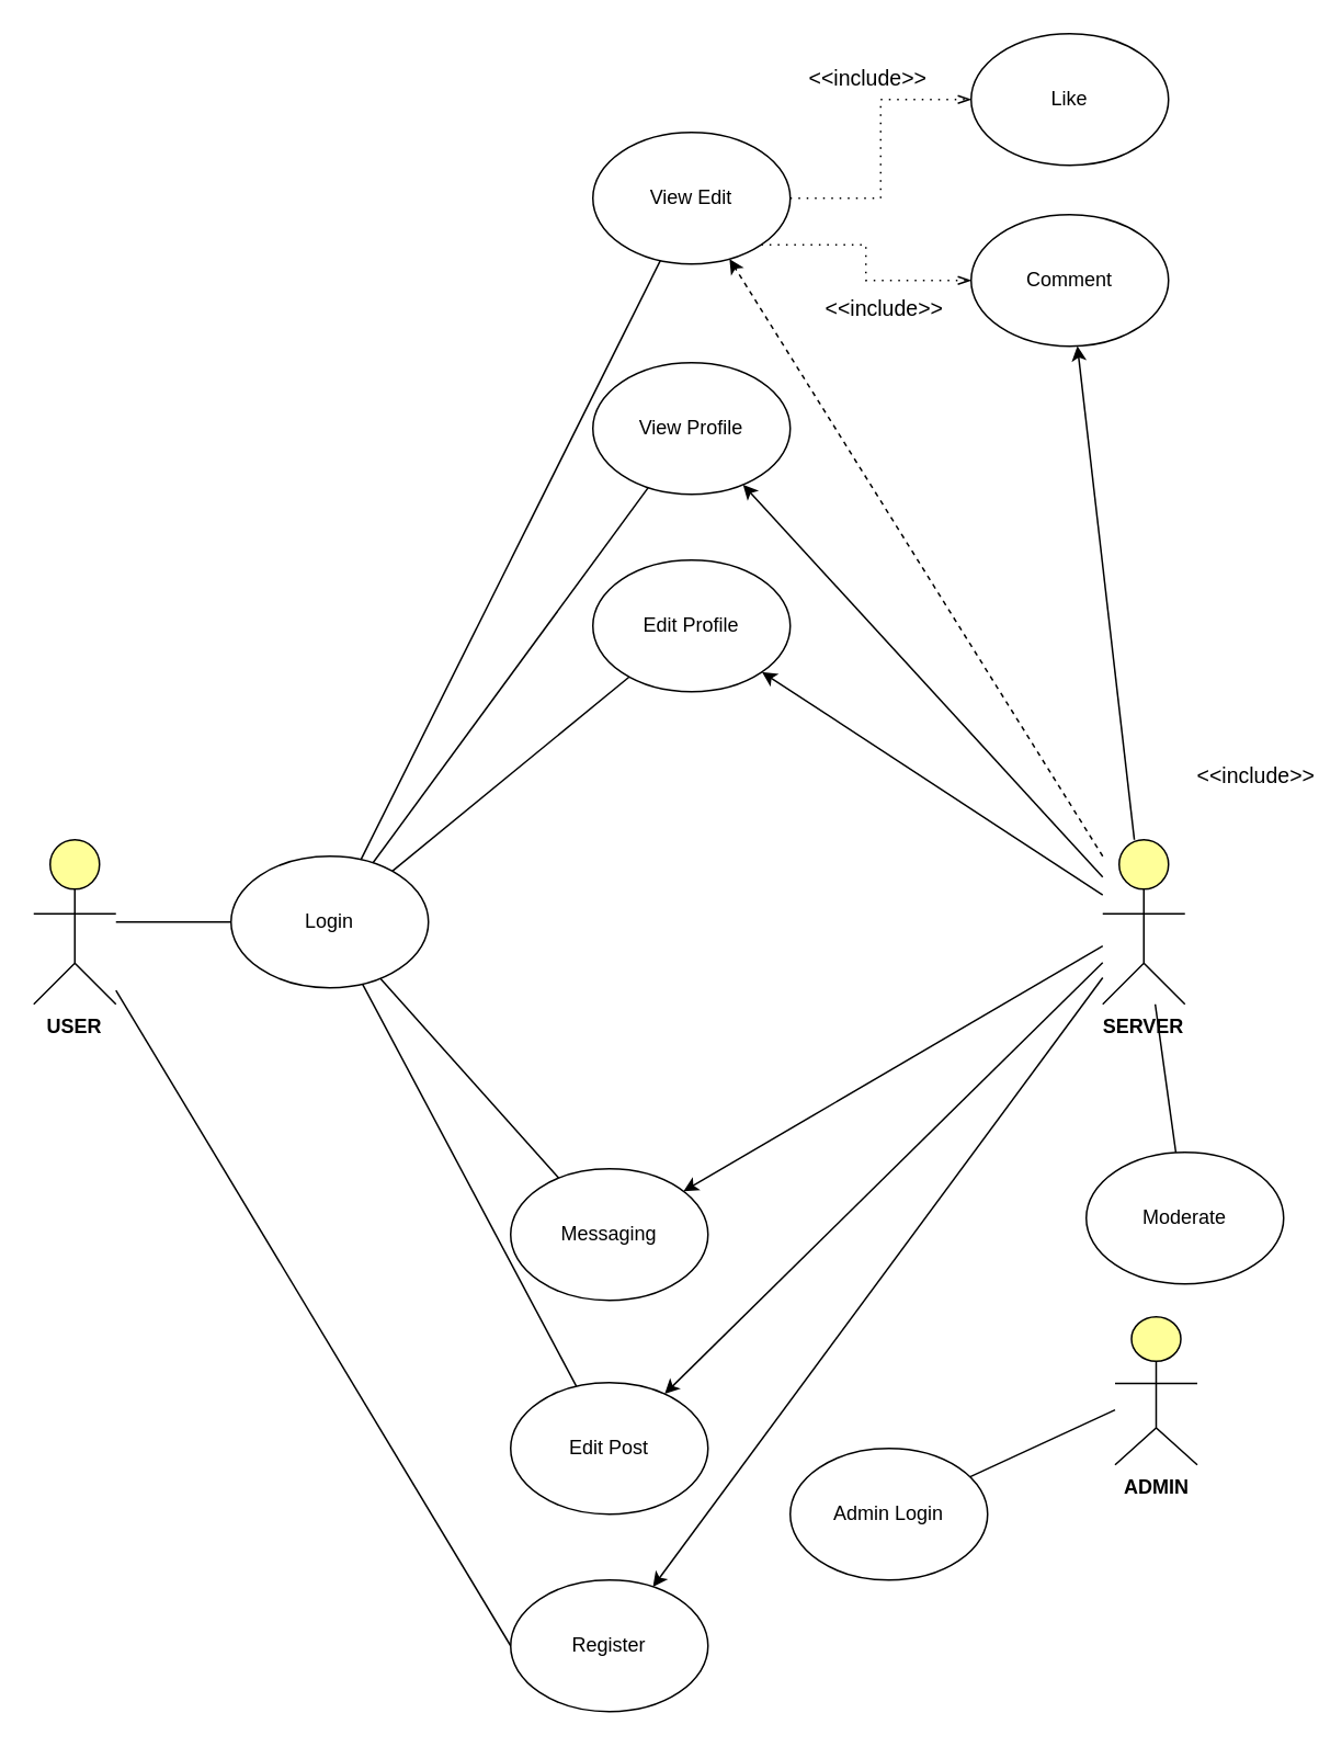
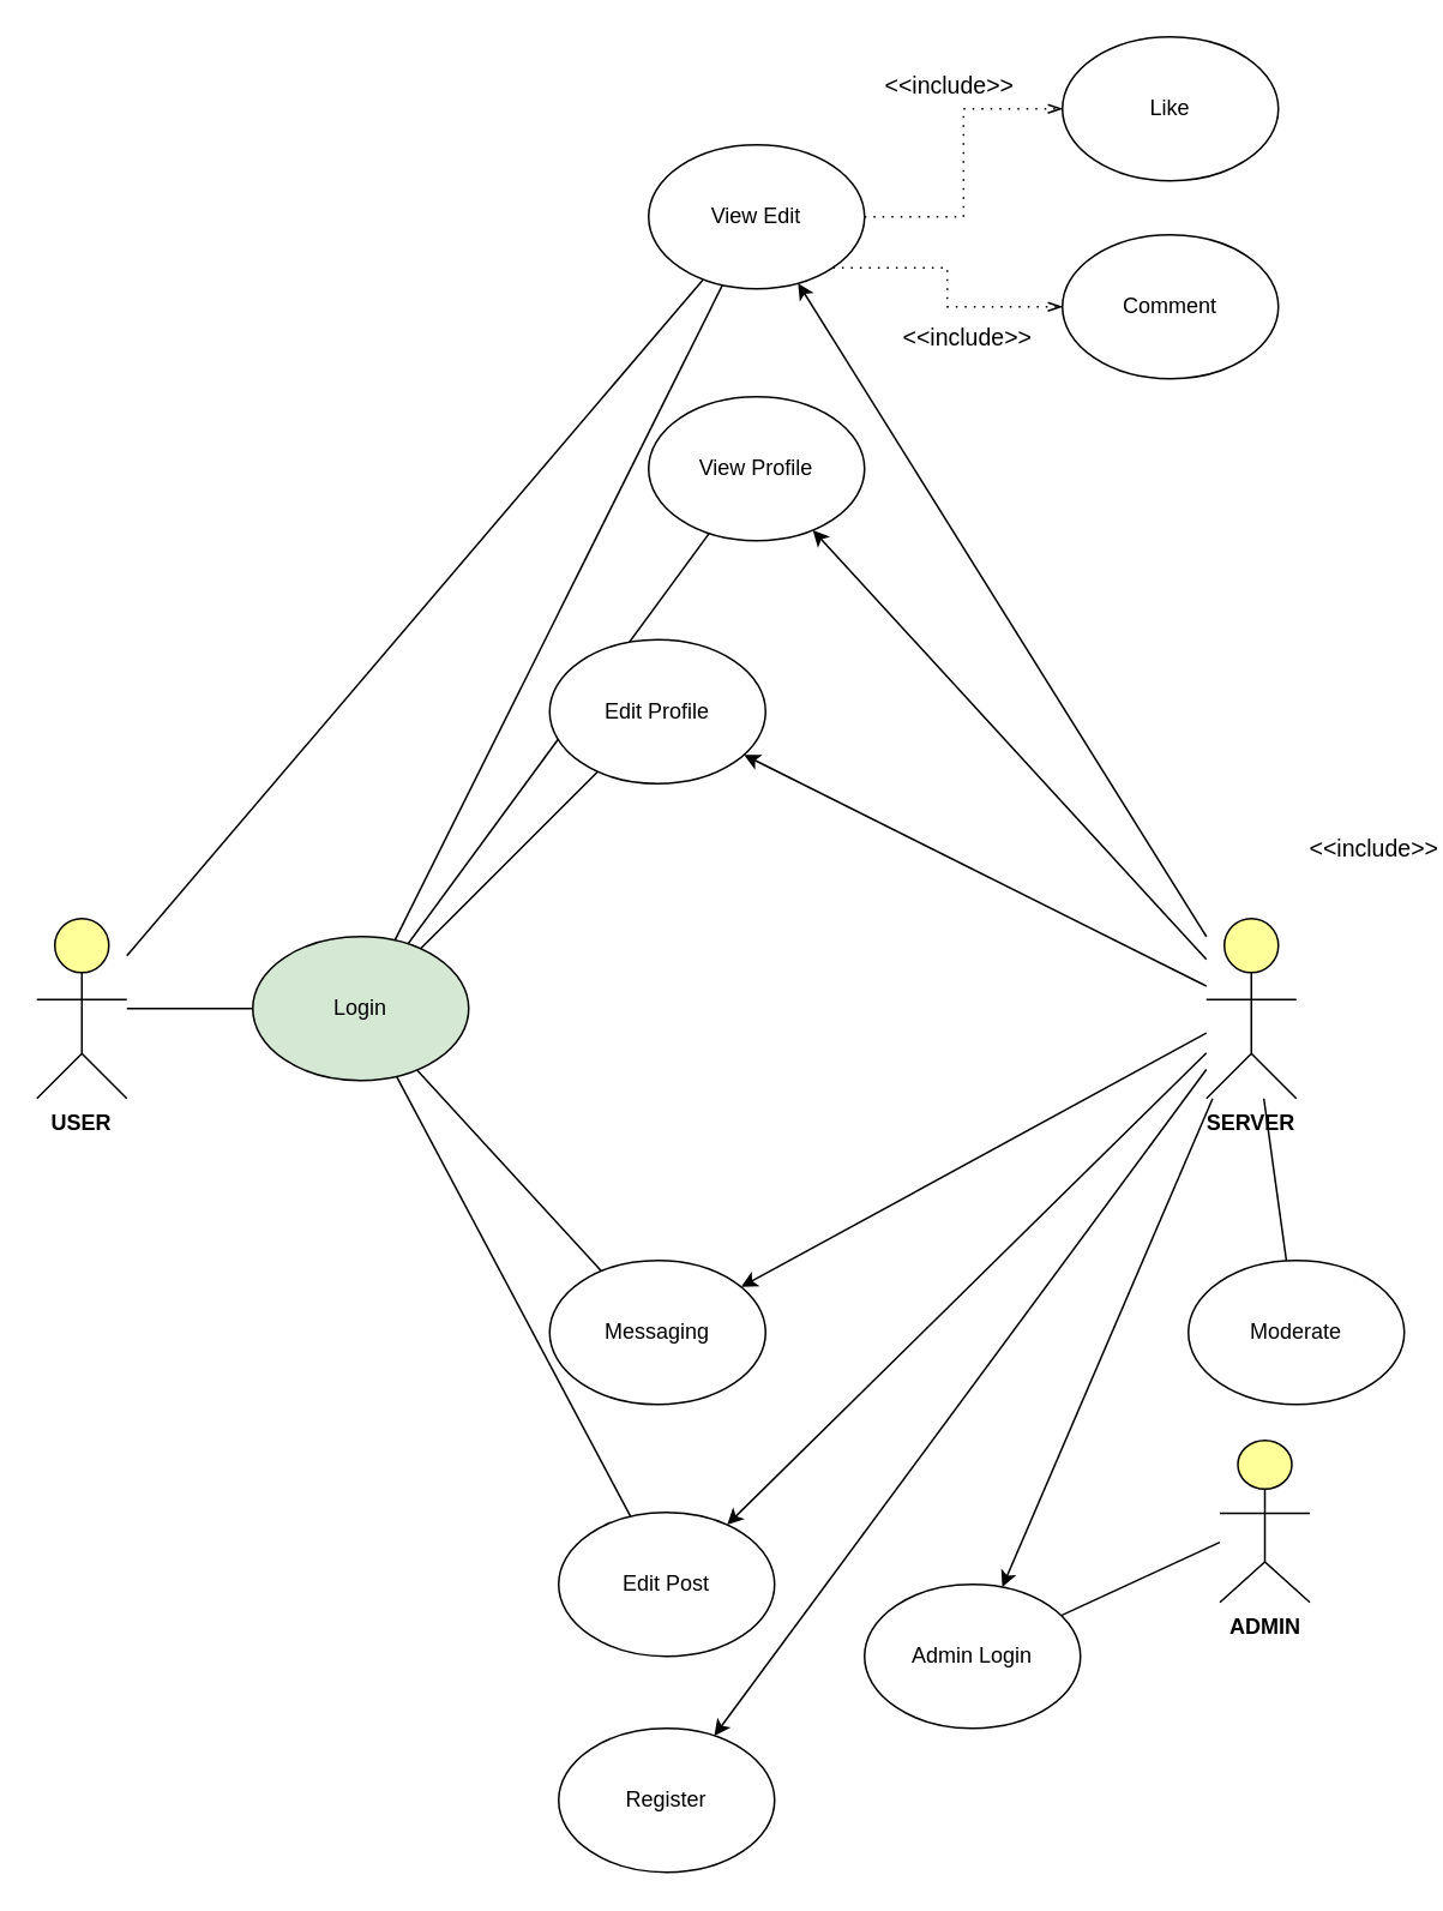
- <mxCell id="36" value="" style="endArrow=classic;html=1;rounded=0;dashed=1;" edge="1" parent="1" source="4" target="12"><mxGeometry width="50" height="50" relative="1" as="geometry"><mxPoint x="550" y="370" as="sourcePoint" /><mxPoint x="600" y="320" as="targetPoint" /></mxGeometry></mxCell>
+ <mxCell id="36" value="" style="endArrow=classic;html=1;rounded=0;" edge="1" parent="1" source="4" target="12"><mxGeometry width="50" height="50" relative="1" as="geometry"><mxPoint x="550" y="370" as="sourcePoint" /><mxPoint x="600" y="320" as="targetPoint" /></mxGeometry></mxCell>
- <mxCell id="31" value="" style="endArrow=classic;html=1;rounded=0;" edge="1" parent="1" source="4" target="14"><mxGeometry width="50" height="50" relative="1" as="geometry"><mxPoint x="600" y="470" as="sourcePoint" /><mxPoint x="550" y="510" as="targetPoint" /></mxGeometry></mxCell>
+ <mxCell id="31" value="" style="endArrow=classic;html=1;rounded=0;" edge="1" parent="1" source="4" target="30"><mxGeometry width="50" height="50" relative="1" as="geometry"><mxPoint x="600" y="470" as="sourcePoint" /><mxPoint x="550" y="510" as="targetPoint" /></mxGeometry></mxCell>
- <mxCell id="25" value="Edit Profile" style="ellipse;whiteSpace=wrap;html=1;" vertex="1" parent="1"><mxGeometry x="360" y="340" width="120" height="80" as="geometry" /></mxCell>
+ <mxCell id="25" value="Edit Profile" style="ellipse;whiteSpace=wrap;html=1;" vertex="1" parent="1"><mxGeometry x="305" y="355" width="120" height="80" as="geometry" /></mxCell>
- <mxCell id="5" value="Login" style="ellipse;whiteSpace=wrap;html=1;" vertex="1" parent="1"><mxGeometry x="140" y="520" width="120" height="80" as="geometry" /></mxCell>
+ <mxCell id="5" value="Login" style="ellipse;whiteSpace=wrap;html=1;fillColor=#d5e8d4;" vertex="1" parent="1"><mxGeometry x="140" y="520" width="120" height="80" as="geometry" /></mxCell>
- <mxCell id="8" value="Messaging" style="ellipse;whiteSpace=wrap;html=1;" vertex="1" parent="1"><mxGeometry x="310" y="710" width="120" height="80" as="geometry" /></mxCell>
+ <mxCell id="8" value="Messaging" style="ellipse;whiteSpace=wrap;html=1;" vertex="1" parent="1"><mxGeometry x="305" y="700" width="120" height="80" as="geometry" /></mxCell>
- <mxCell id="9" value="" style="endArrow=none;html=1;rounded=0;entryX=0;entryY=0.5;entryDx=0;entryDy=0;" edge="1" parent="1" source="2" target="6"><mxGeometry width="50" height="50" relative="1" as="geometry"><mxPoint x="220" y="530" as="sourcePoint" /><mxPoint x="270" y="480" as="targetPoint" /></mxGeometry></mxCell>
+ <mxCell id="9" value="" style="endArrow=none;html=1;rounded=0;" edge="1" parent="1" source="2" target="12"><mxGeometry width="50" height="50" relative="1" as="geometry"><mxPoint x="220" y="530" as="sourcePoint" /><mxPoint x="270" y="480" as="targetPoint" /></mxGeometry></mxCell>
